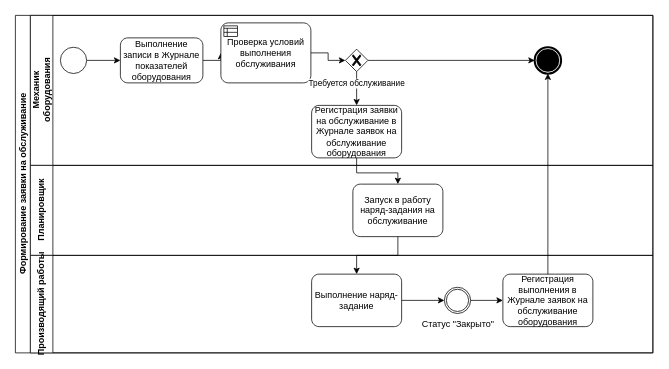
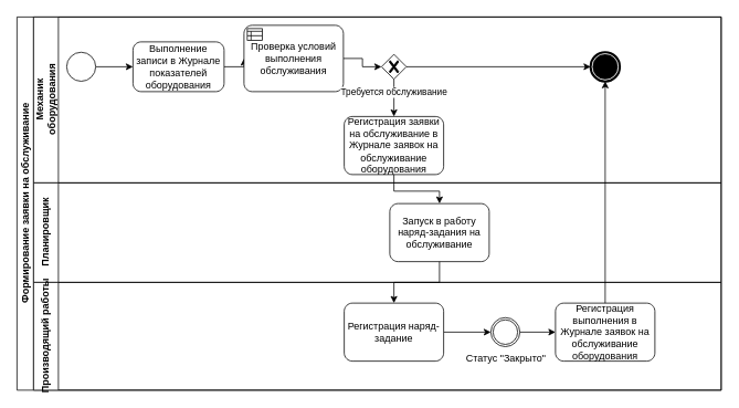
- <mxCell id="21" value="Выполнение наряд-задание" style="points=[[0.25,0,0],[0.5,0,0],[0.75,0,0],[1,0.25,0],[1,0.5,0],[1,0.75,0],[0.75,1,0],[0.5,1,0],[0.25,1,0],[0,0.75,0],[0,0.5,0],[0,0.25,0]];shape=mxgraph.bpmn.task;whiteSpace=wrap;rectStyle=rounded;size=10;taskMarker=abstract;" parent="19" vertex="1"><mxGeometry x="375" y="25" width="120" height="70" as="geometry" /></mxCell>
+ <mxCell id="21" value="Регистрация наряд-задание" style="points=[[0.25,0,0],[0.5,0,0],[0.75,0,0],[1,0.25,0],[1,0.5,0],[1,0.75,0],[0.75,1,0],[0.5,1,0],[0.25,1,0],[0,0.75,0],[0,0.5,0],[0,0.25,0]];shape=mxgraph.bpmn.task;whiteSpace=wrap;rectStyle=rounded;size=10;taskMarker=abstract;" parent="19" vertex="1"><mxGeometry x="375" y="25" width="120" height="70" as="geometry" /></mxCell>
